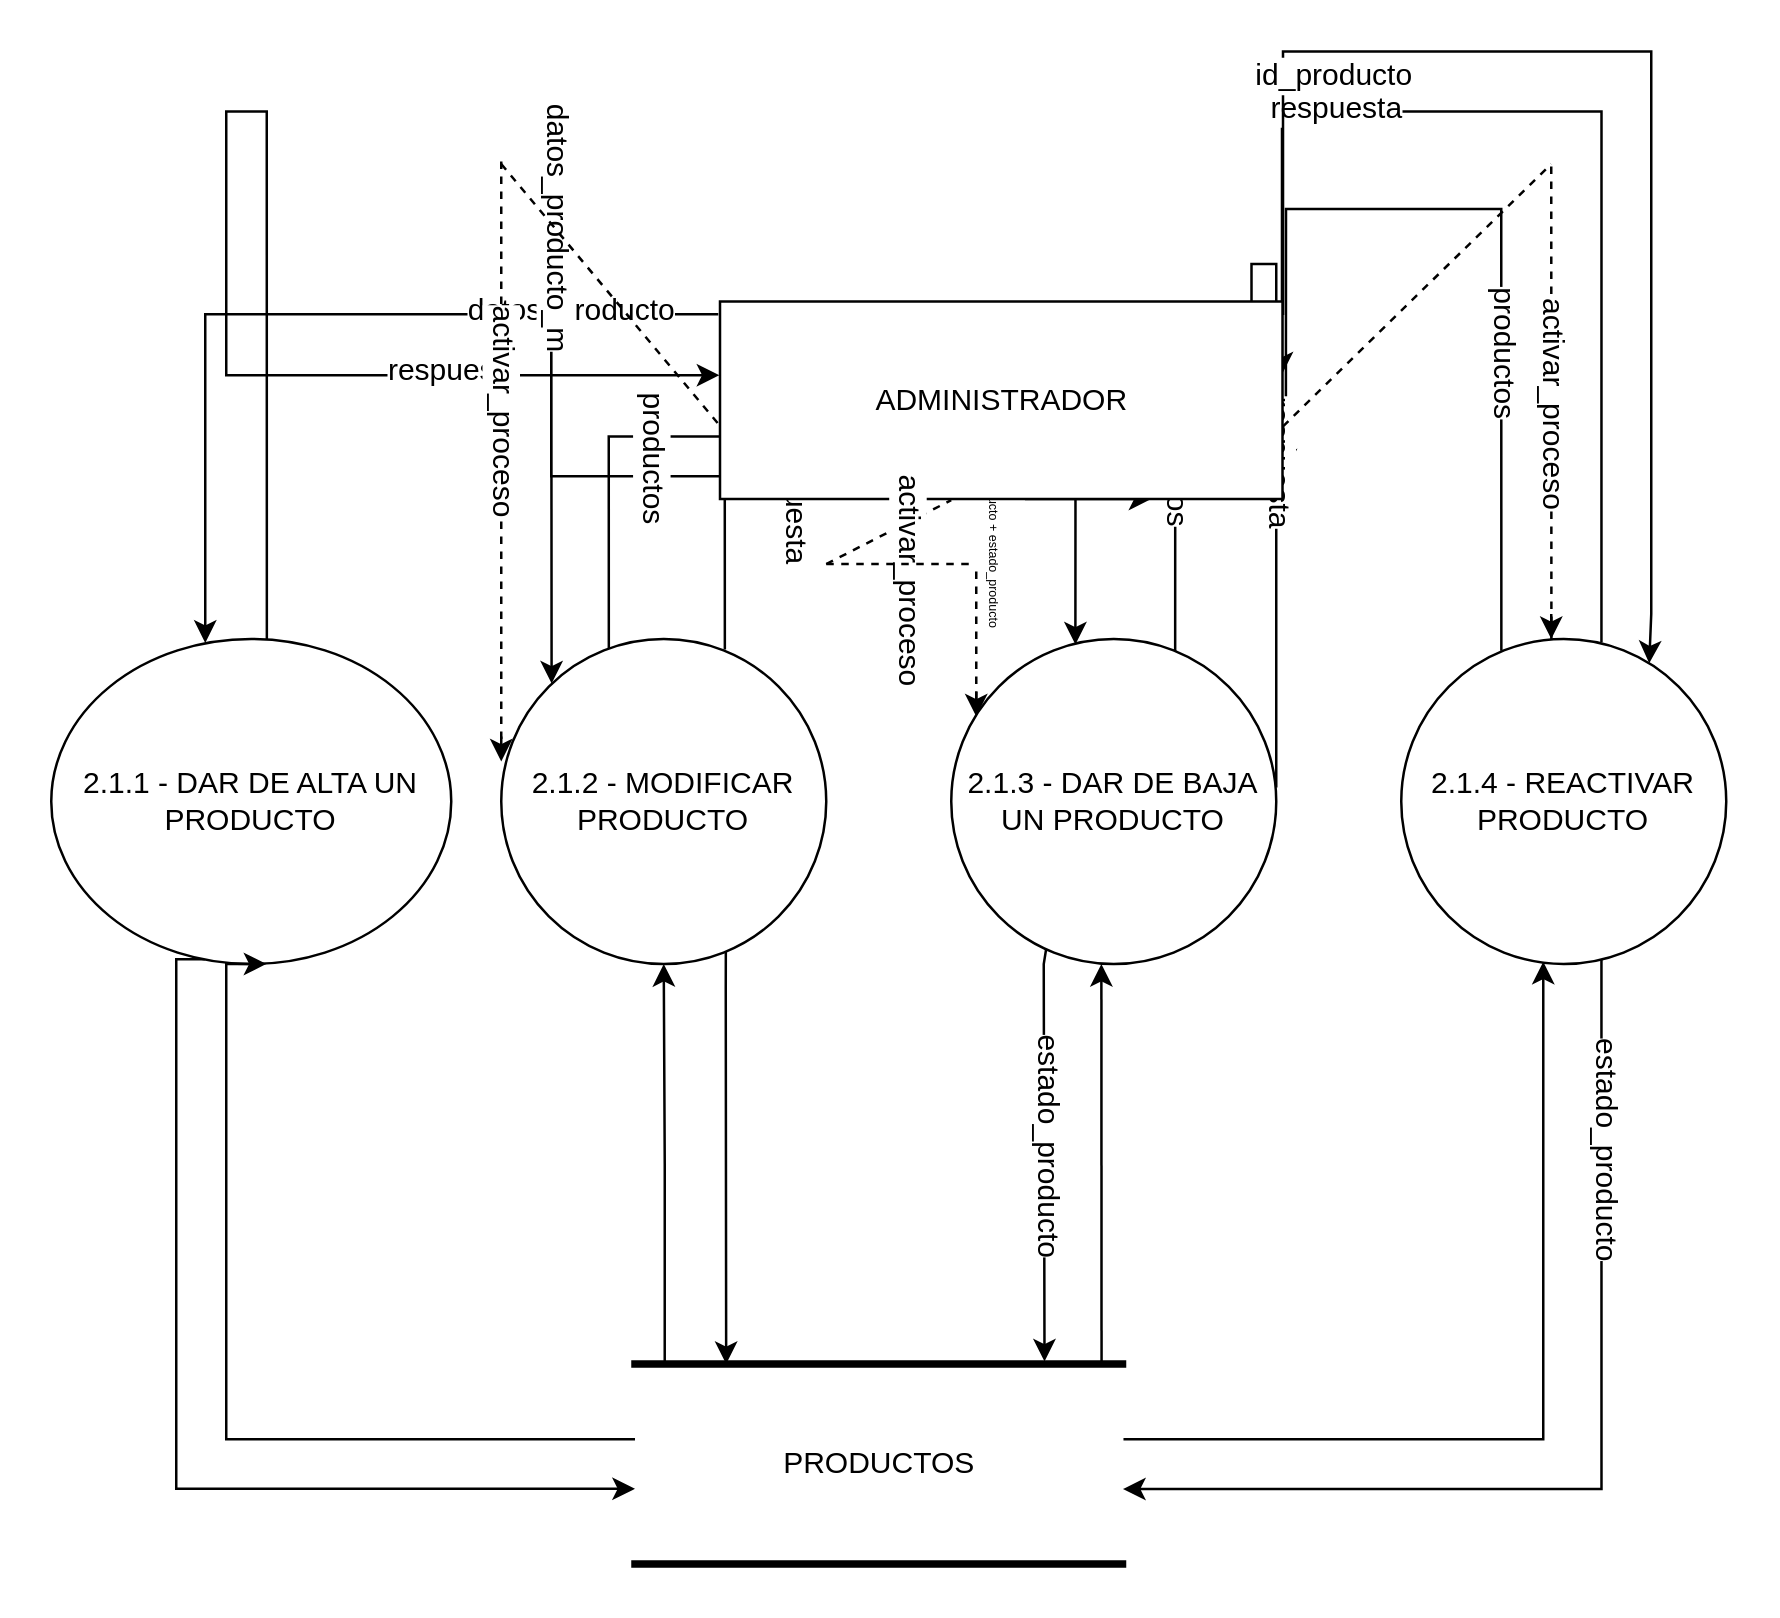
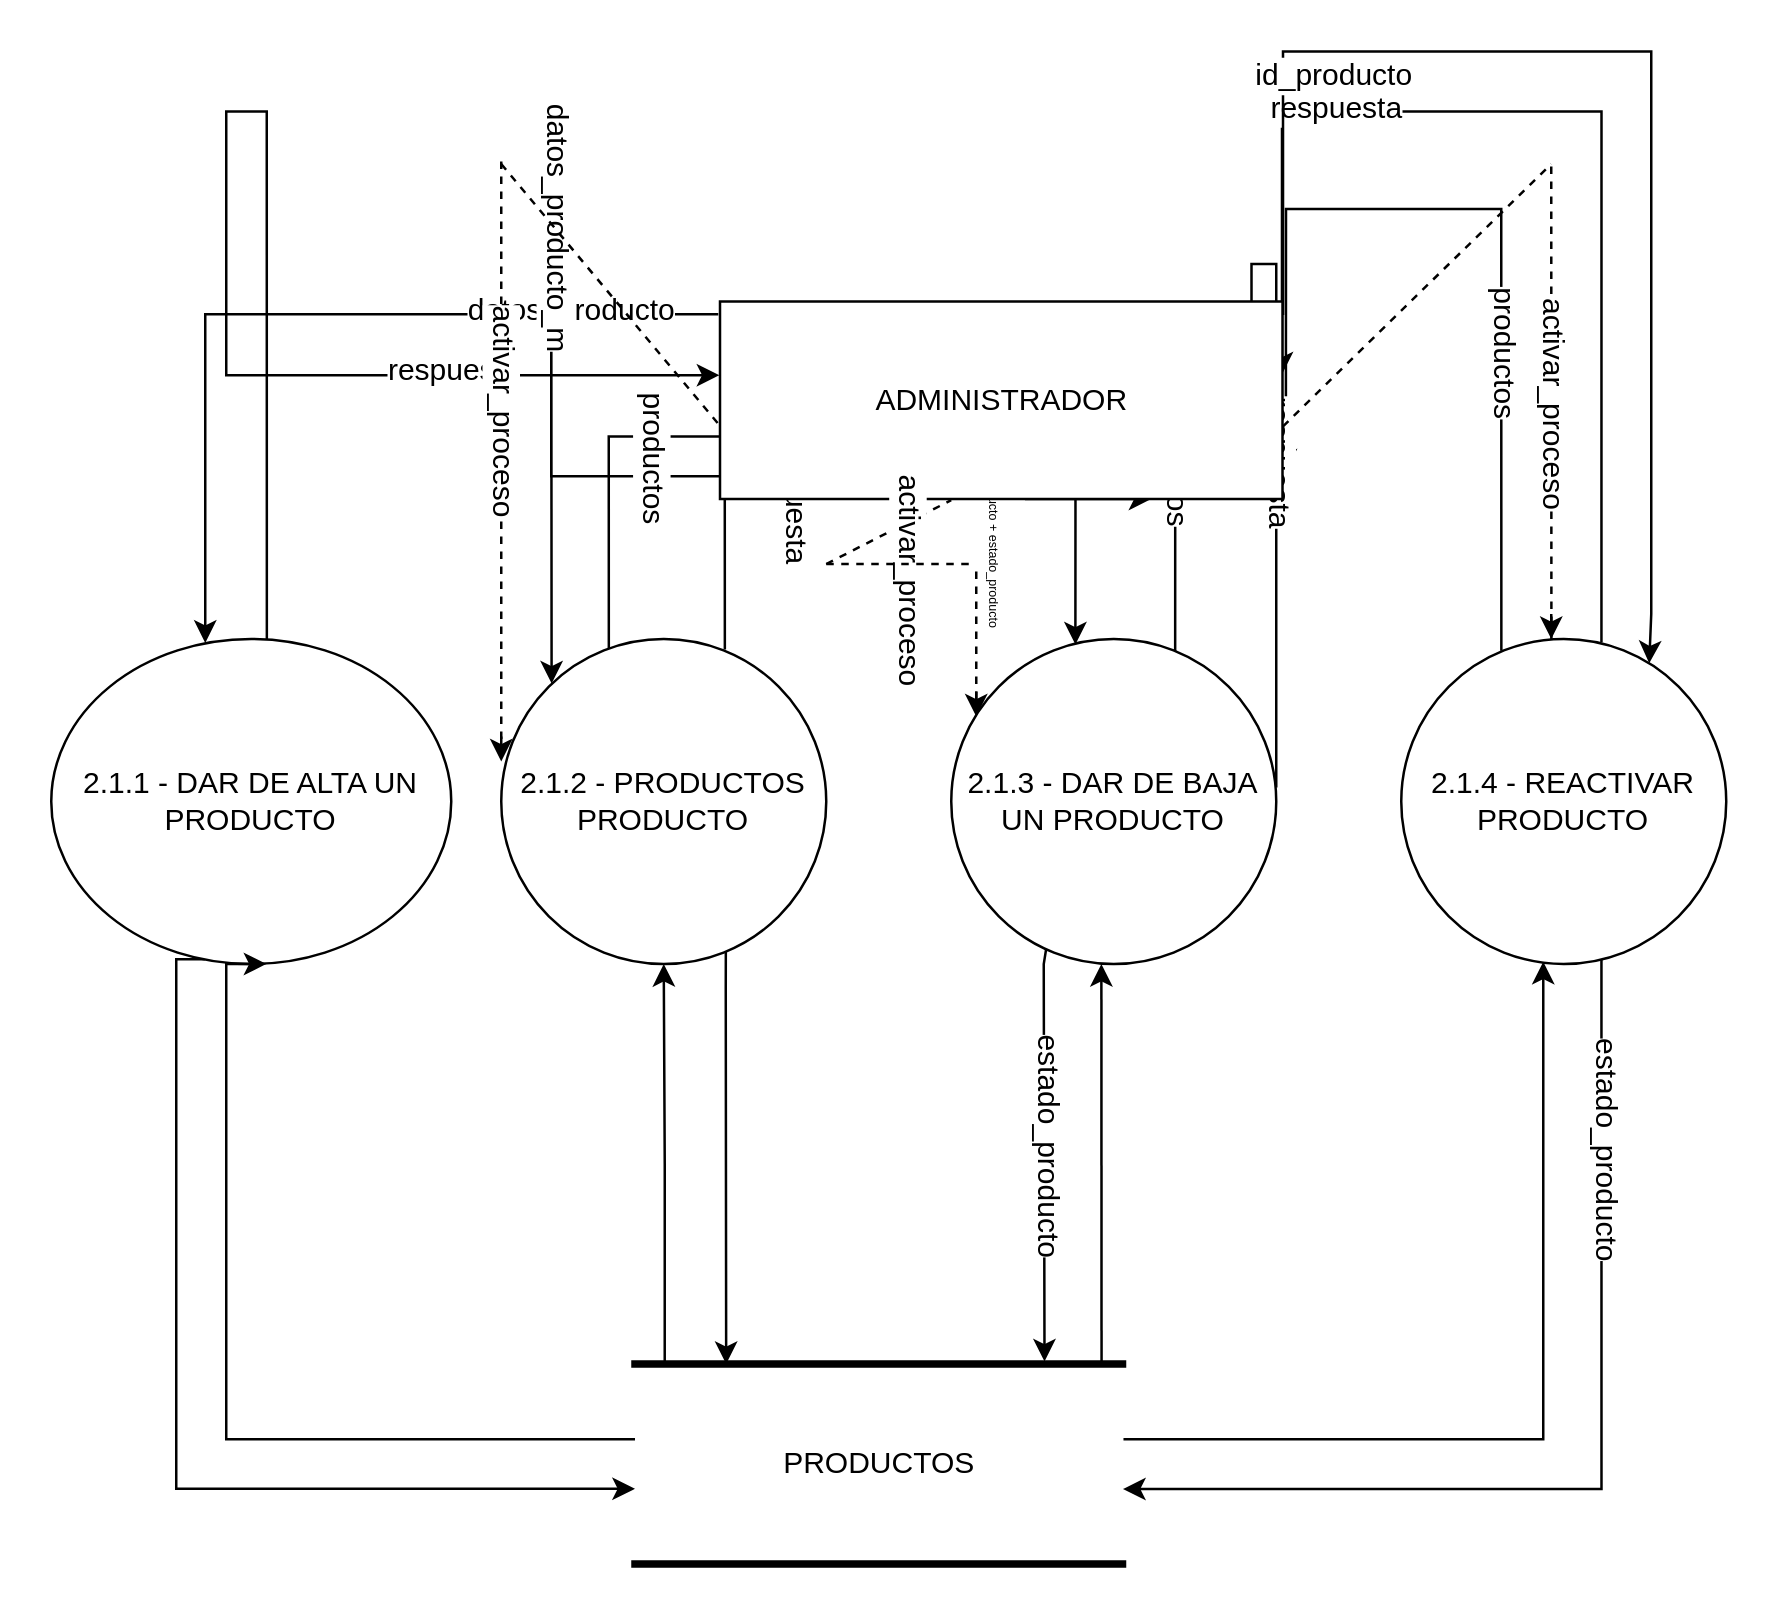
- <mxCell id="7" value="2.1.2 - MODIFICAR PRODUCTO" style="ellipse;whiteSpace=wrap;html=1;aspect=fixed;" parent="1" vertex="1"><mxGeometry x="200" y="255" width="130" height="130" as="geometry" /></mxCell>
+ <mxCell id="7" value="2.1.2 - PRODUCTOS PRODUCTO" style="ellipse;whiteSpace=wrap;html=1;aspect=fixed;" parent="1" vertex="1"><mxGeometry x="200" y="255" width="130" height="130" as="geometry" /></mxCell>
